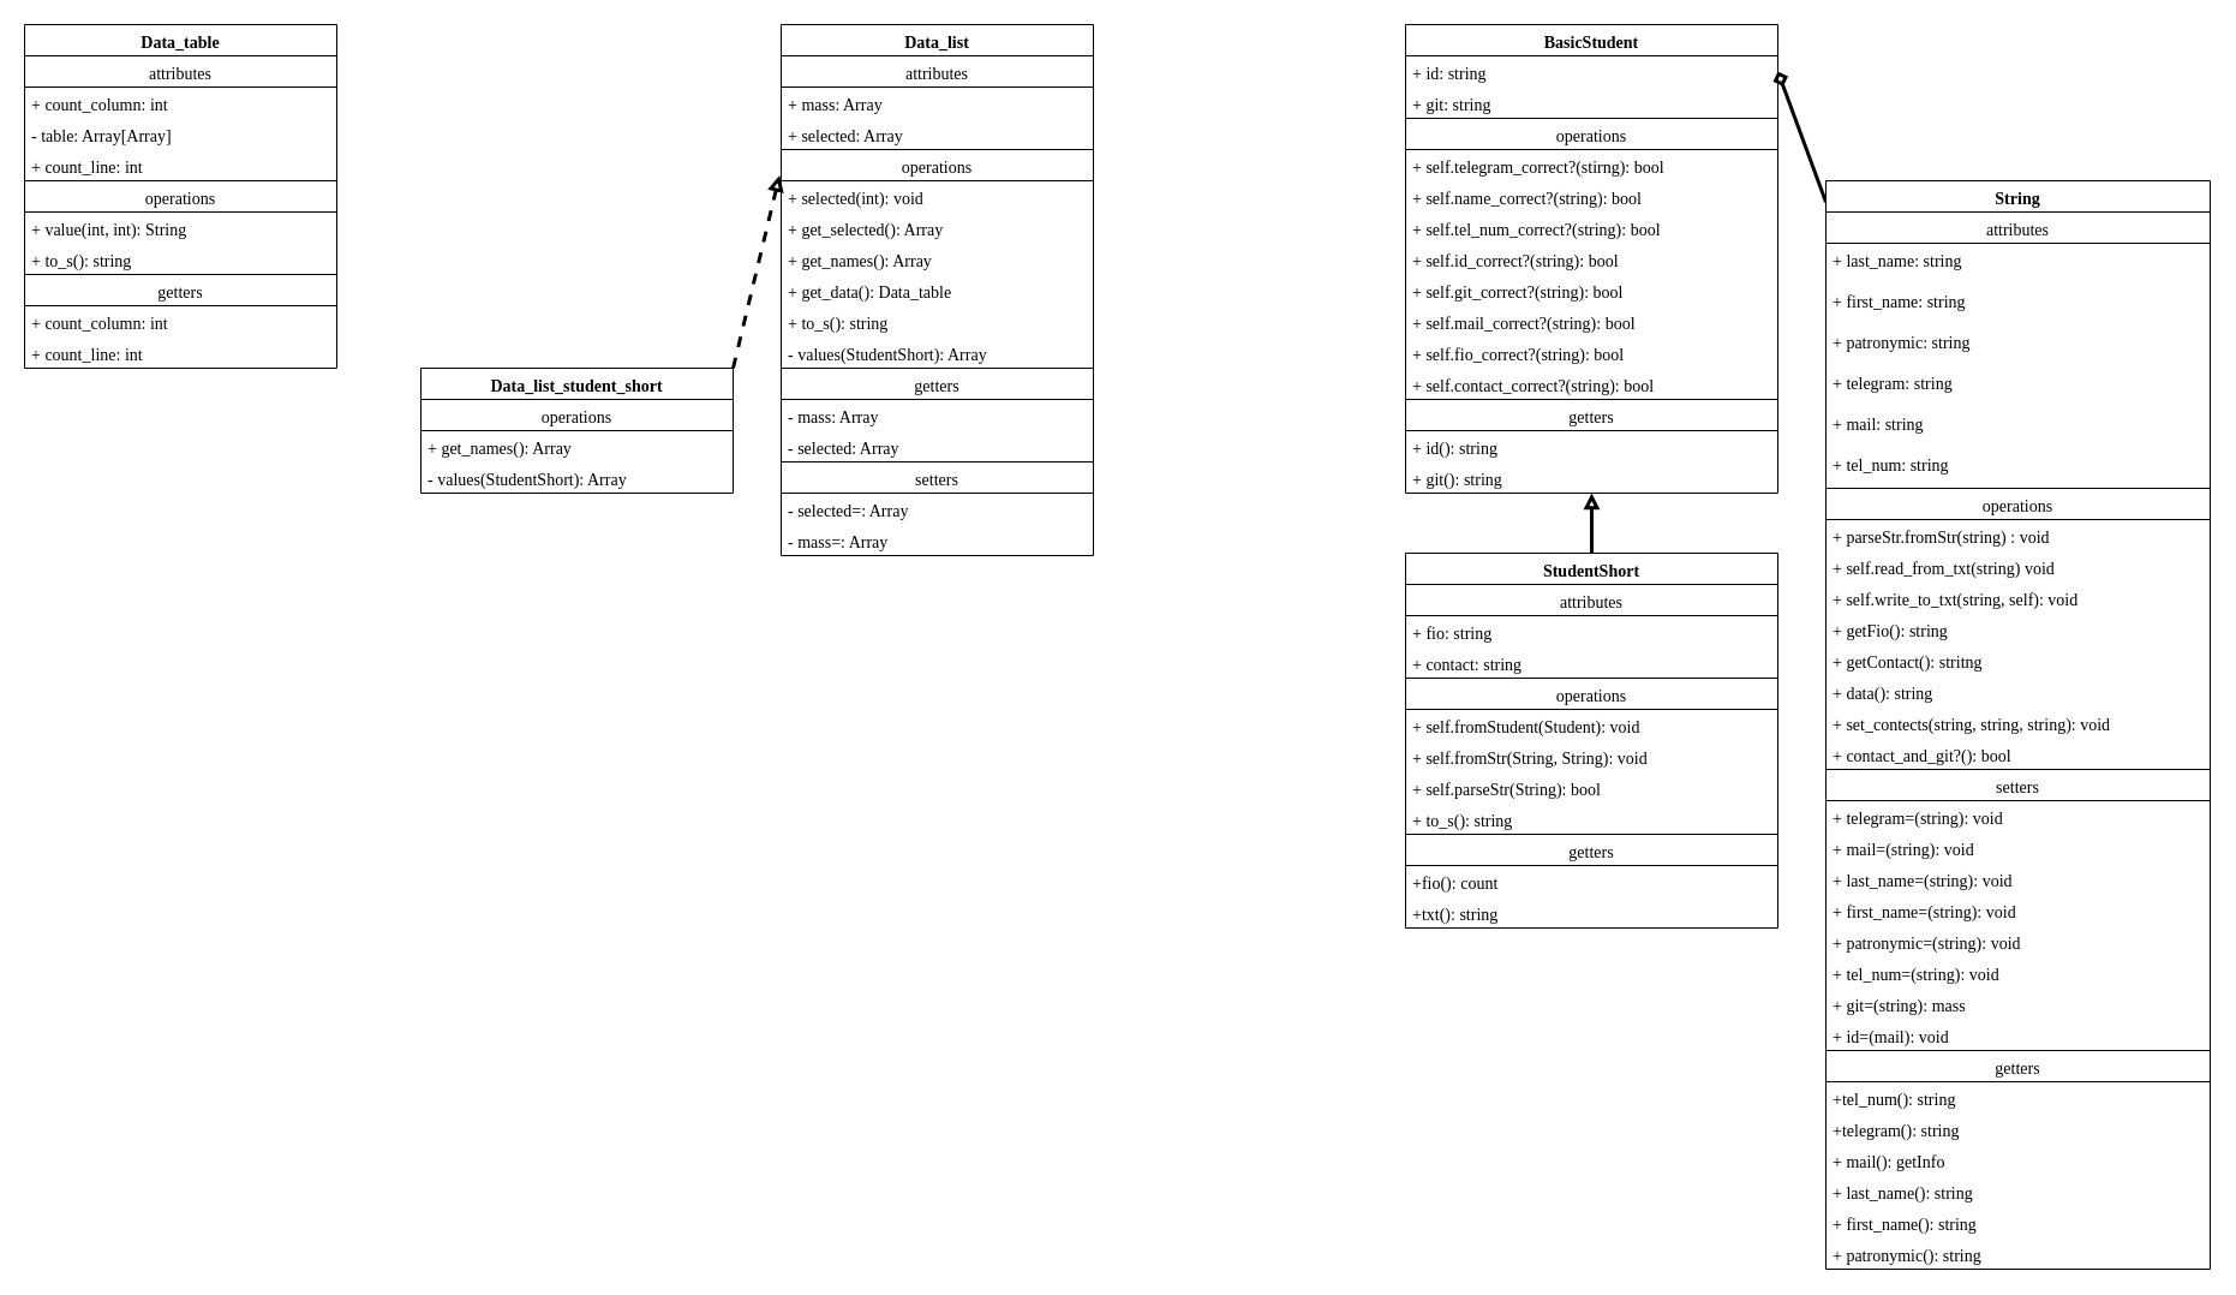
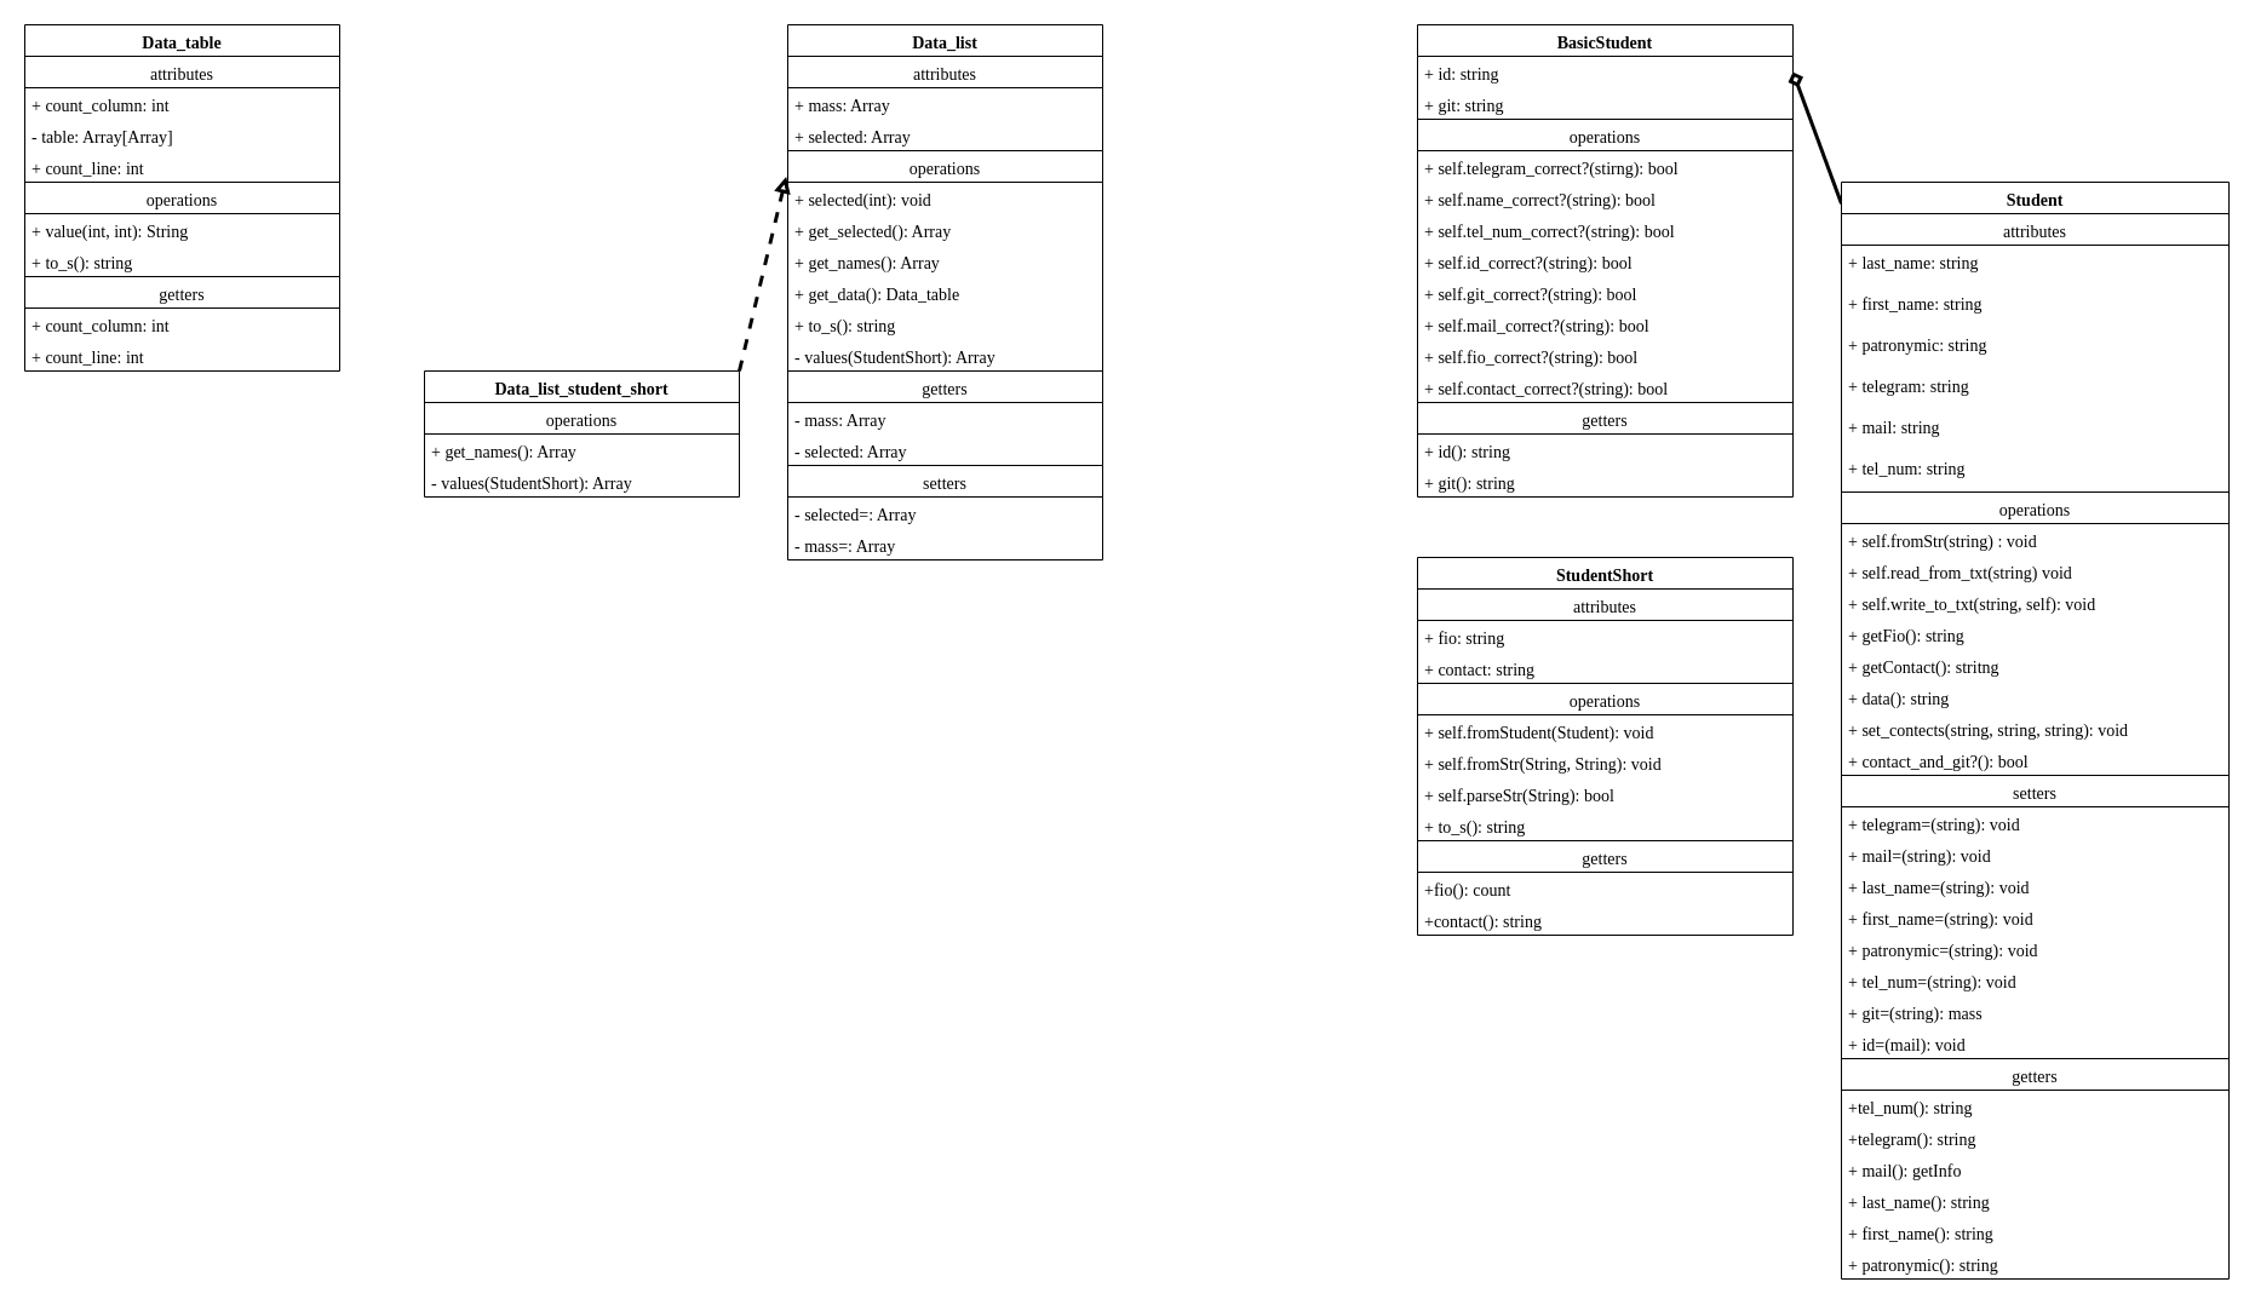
- <mxCell id="31" value="String" style="swimlane;fontStyle=1;align=center;verticalAlign=top;childLayout=stackLayout;horizontal=1;startSize=26;horizontalStack=0;resizeParent=1;resizeParentMax=0;resizeLast=0;collapsible=1;marginBottom=0;fontFamily=Verdana;fontSize=14;" parent="1" vertex="1"><mxGeometry x="1520" y="150" width="320" height="906" as="geometry" /></mxCell>
+ <mxCell id="31" value="Student" style="swimlane;fontStyle=1;align=center;verticalAlign=top;childLayout=stackLayout;horizontal=1;startSize=26;horizontalStack=0;resizeParent=1;resizeParentMax=0;resizeLast=0;collapsible=1;marginBottom=0;fontFamily=Verdana;fontSize=14;" parent="1" vertex="1"><mxGeometry x="1520" y="150" width="320" height="906" as="geometry" /></mxCell>
- <mxCell id="17" style="edgeStyle=none;html=1;entryX=0.5;entryY=1;entryDx=0;entryDy=0;strokeWidth=3;fontFamily=Verdana;fontSize=14;endArrow=block;endFill=0;" parent="1" source="18" target="2" edge="1"><mxGeometry relative="1" as="geometry" /></mxCell>
- <mxCell id="40" value="+ parseStr.fromStr(string) : void" style="text;strokeColor=none;fillColor=none;align=left;verticalAlign=top;spacingLeft=4;spacingRight=4;overflow=hidden;rotatable=0;points=[[0,0.5],[1,0.5]];portConstraint=eastwest;fontFamily=Verdana;fontSize=14;" parent="31" vertex="1"><mxGeometry y="282" width="320" height="26" as="geometry" /></mxCell>
+ <mxCell id="40" value="+ self.fromStr(string) : void" style="text;strokeColor=none;fillColor=none;align=left;verticalAlign=top;spacingLeft=4;spacingRight=4;overflow=hidden;rotatable=0;points=[[0,0.5],[1,0.5]];portConstraint=eastwest;fontFamily=Verdana;fontSize=14;" parent="31" vertex="1"><mxGeometry y="282" width="320" height="26" as="geometry" /></mxCell>
- <mxCell id="29" value="+txt(): string" style="text;strokeColor=none;fillColor=none;align=left;verticalAlign=top;spacingLeft=4;spacingRight=4;overflow=hidden;rotatable=0;points=[[0,0.5],[1,0.5]];portConstraint=eastwest;fontFamily=Verdana;fontSize=14;" parent="18" vertex="1"><mxGeometry y="286" width="310" height="26" as="geometry" /></mxCell>
+ <mxCell id="29" value="+contact(): string" style="text;strokeColor=none;fillColor=none;align=left;verticalAlign=top;spacingLeft=4;spacingRight=4;overflow=hidden;rotatable=0;points=[[0,0.5],[1,0.5]];portConstraint=eastwest;fontFamily=Verdana;fontSize=14;" parent="18" vertex="1"><mxGeometry y="286" width="310" height="26" as="geometry" /></mxCell>
